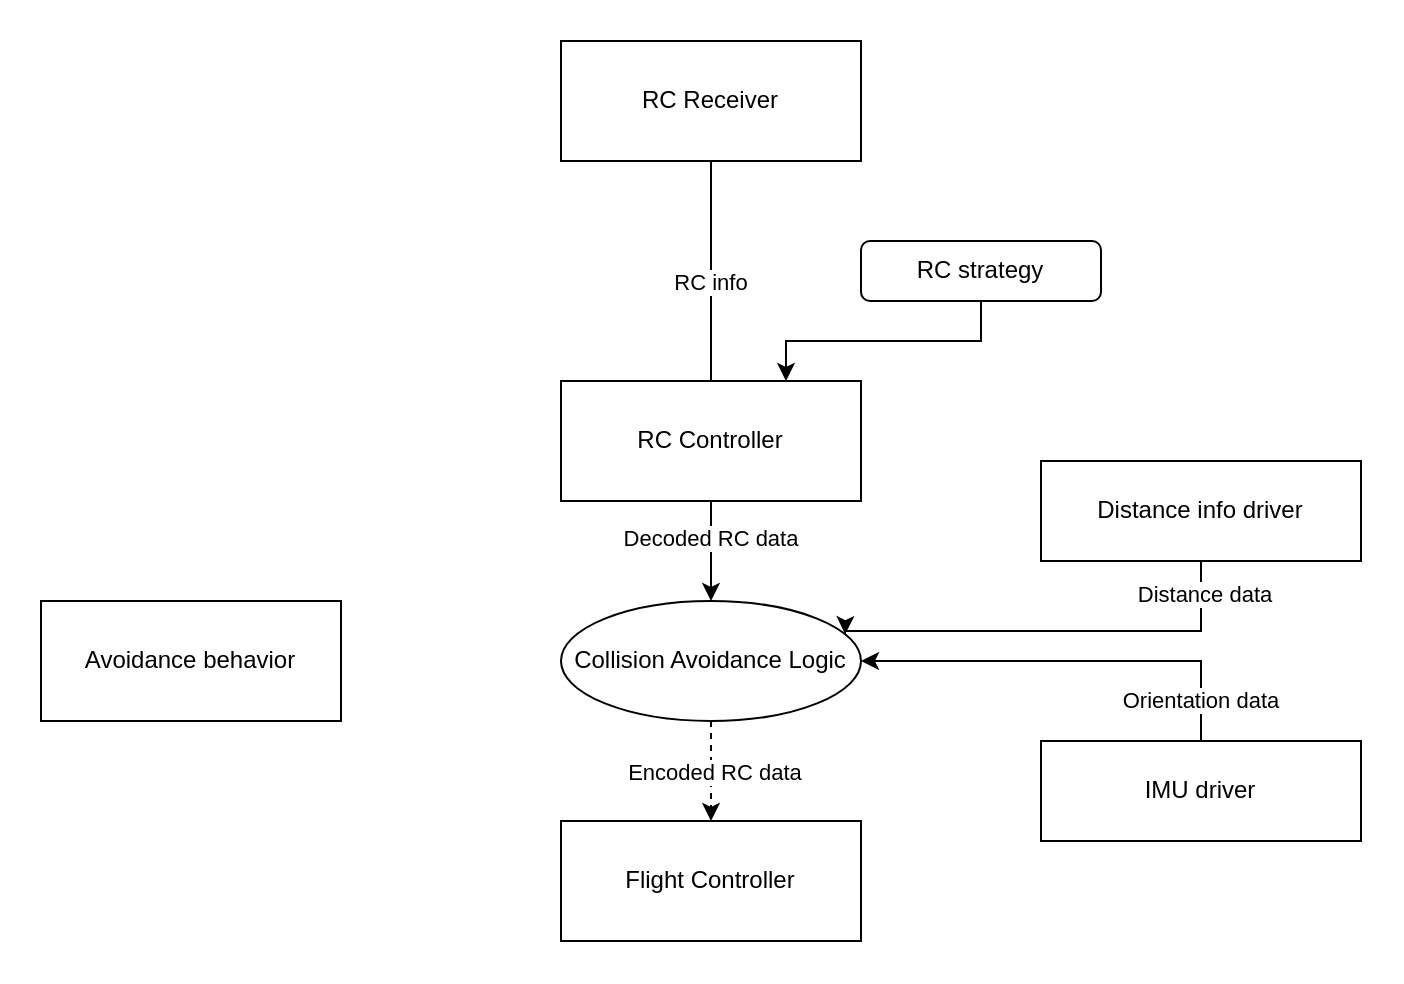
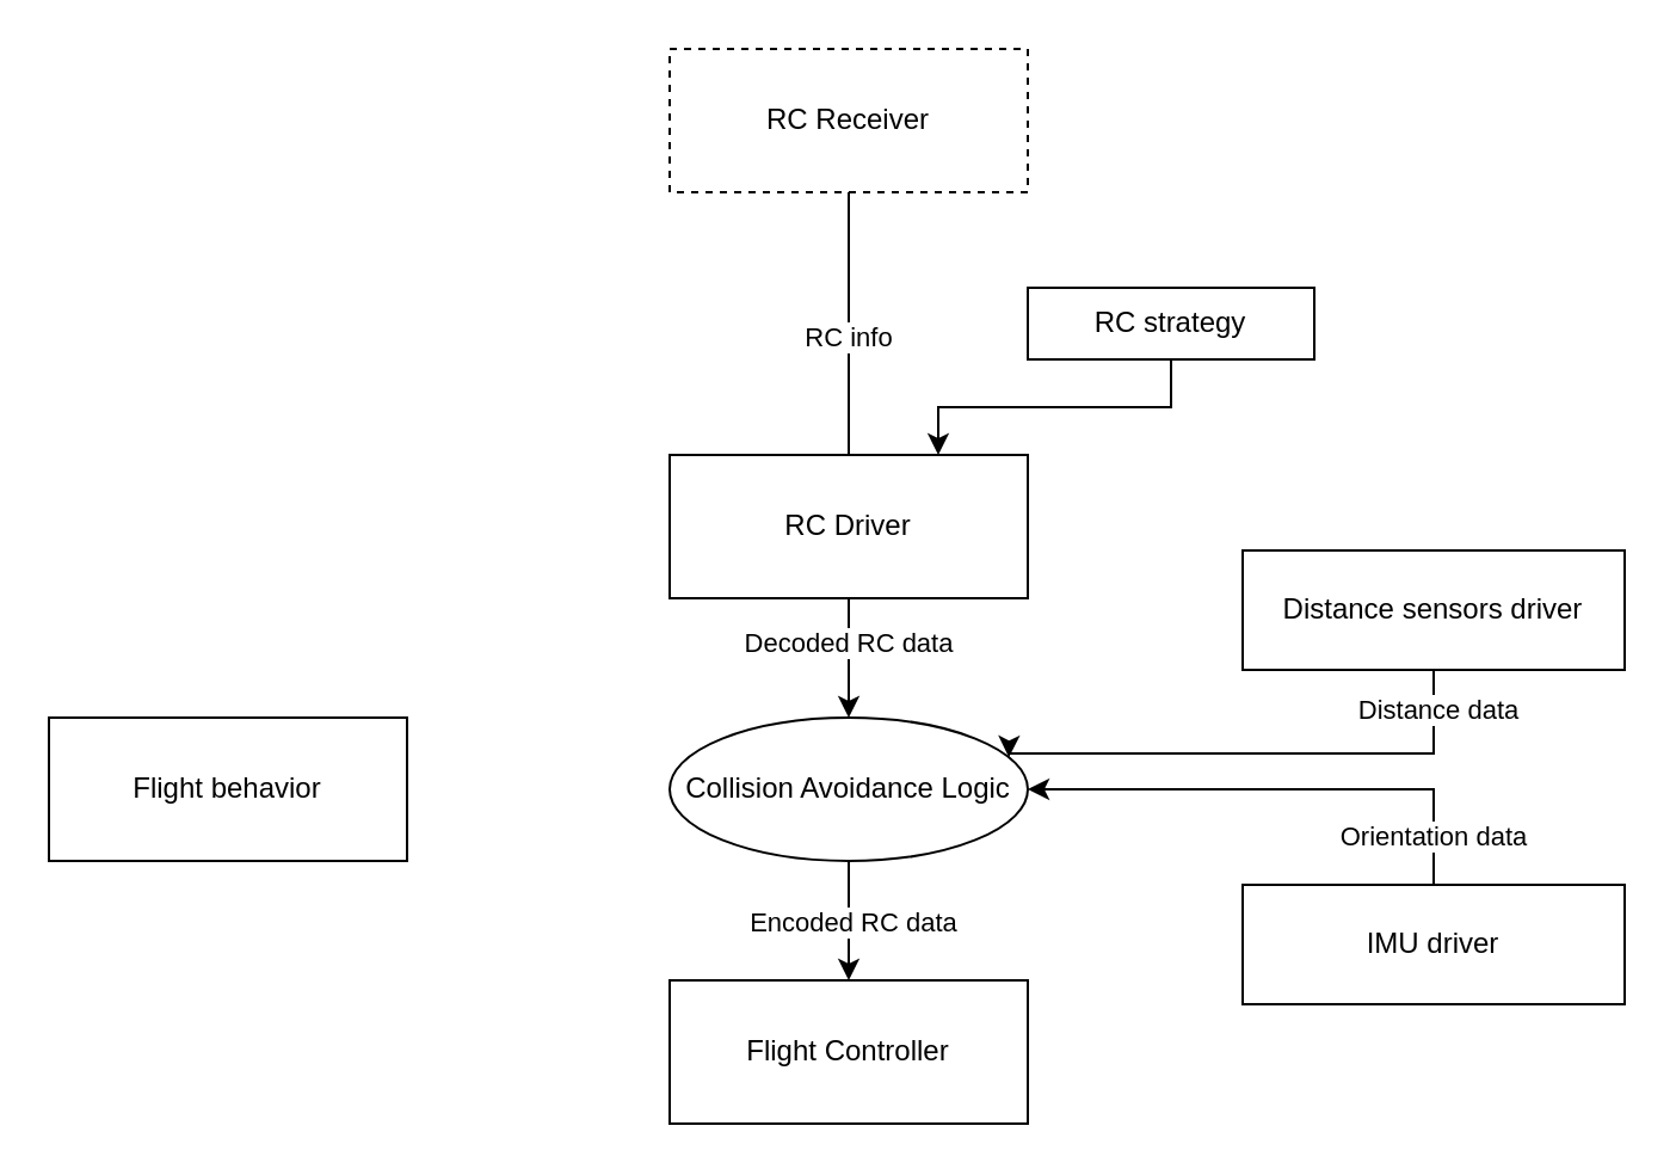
- <mxCell id="4" value="RC Receiver" style="rounded=0;whiteSpace=wrap;html=1;" vertex="1" parent="1"><mxGeometry x="280" y="20" width="150" height="60" as="geometry" /></mxCell>
+ <mxCell id="4" value="RC Receiver" style="rounded=0;whiteSpace=wrap;html=1;dashed=1;" vertex="1" parent="1"><mxGeometry x="280" y="20" width="150" height="60" as="geometry" /></mxCell>
- <mxCell id="9" value="RC strategy" style="rounded=1;whiteSpace=wrap;html=1;" vertex="1" parent="1"><mxGeometry x="430" y="120" width="120" height="30" as="geometry" /></mxCell>
+ <mxCell id="9" value="RC strategy" style="whiteSpace=wrap;html=1;rounded=0;" vertex="1" parent="1"><mxGeometry x="430" y="120" width="120" height="30" as="geometry" /></mxCell>
- <mxCell id="7" value="RC Controller" style="rounded=0;whiteSpace=wrap;html=1;" vertex="1" parent="1"><mxGeometry x="280" y="190" width="150" height="60" as="geometry" /></mxCell>
+ <mxCell id="7" value="RC Driver" style="rounded=0;whiteSpace=wrap;html=1;" vertex="1" parent="1"><mxGeometry x="280" y="190" width="150" height="60" as="geometry" /></mxCell>
- <mxCell id="16" value="Distance info driver" style="rounded=0;whiteSpace=wrap;html=1;" vertex="1" parent="1"><mxGeometry x="520" y="230" width="160" height="50" as="geometry" /></mxCell>
+ <mxCell id="16" value="Distance sensors driver" style="rounded=0;whiteSpace=wrap;html=1;" vertex="1" parent="1"><mxGeometry x="520" y="230" width="160" height="50" as="geometry" /></mxCell>
- <mxCell id="20" value="Avoidance behavior" style="rounded=0;whiteSpace=wrap;html=1;" vertex="1" parent="1"><mxGeometry x="20" y="300" width="150" height="60" as="geometry" /></mxCell>
+ <mxCell id="20" value="Flight behavior" style="rounded=0;whiteSpace=wrap;html=1;" vertex="1" parent="1"><mxGeometry x="20" y="300" width="150" height="60" as="geometry" /></mxCell>
- <mxCell id="10" style="edgeStyle=orthogonalEdgeStyle;rounded=0;orthogonalLoop=1;jettySize=auto;html=1;entryX=0.5;entryY=0;entryDx=0;entryDy=0;dashed=1;" edge="1" parent="1" source="12" target="13"><mxGeometry relative="1" as="geometry" /></mxCell>
+ <mxCell id="10" style="edgeStyle=orthogonalEdgeStyle;rounded=0;orthogonalLoop=1;jettySize=auto;html=1;entryX=0.5;entryY=0;entryDx=0;entryDy=0;" edge="1" parent="1" source="12" target="13"><mxGeometry relative="1" as="geometry" /></mxCell>
